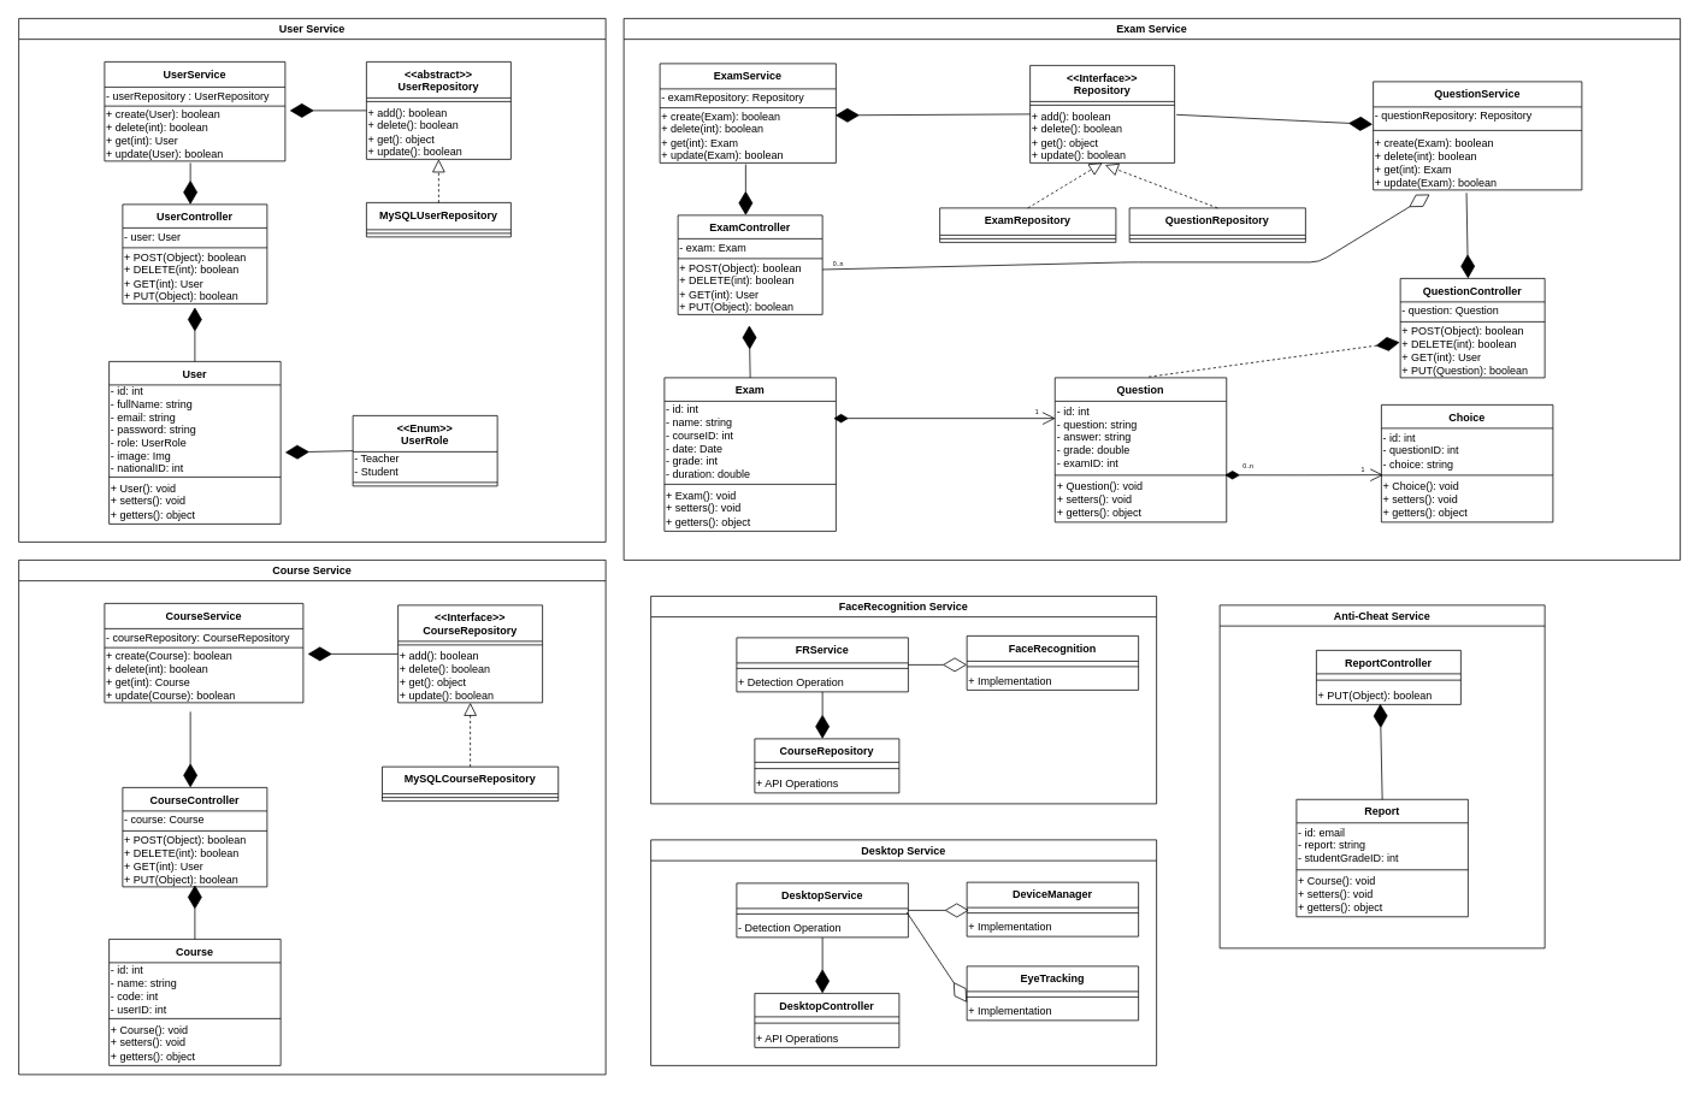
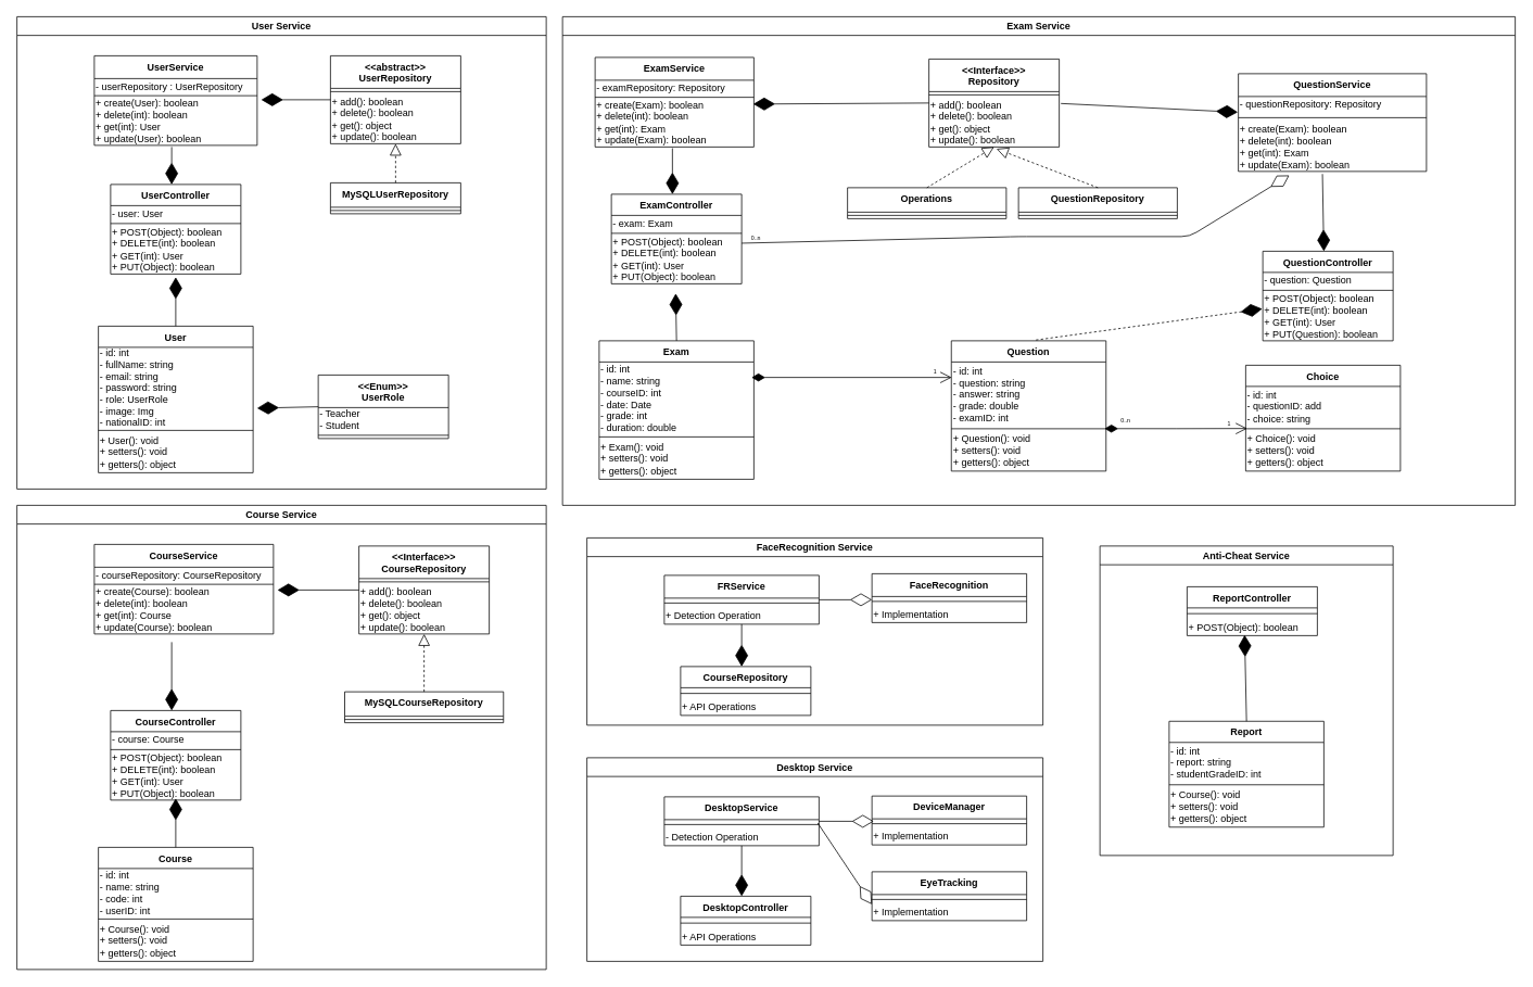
- <mxCell id="104" value="ExamRepository" style="swimlane;fontStyle=1;align=center;verticalAlign=top;childLayout=stackLayout;horizontal=1;startSize=30;horizontalStack=0;resizeParent=1;resizeParentMax=0;resizeLast=0;collapsible=1;marginBottom=0;" parent="87" vertex="1"><mxGeometry x="350" y="210" width="195" height="38" as="geometry" /></mxCell>
+ <mxCell id="104" value="Operations" style="swimlane;fontStyle=1;align=center;verticalAlign=top;childLayout=stackLayout;horizontal=1;startSize=30;horizontalStack=0;resizeParent=1;resizeParentMax=0;resizeLast=0;collapsible=1;marginBottom=0;" parent="87" vertex="1"><mxGeometry x="350" y="210" width="195" height="38" as="geometry" /></mxCell>
- <mxCell id="114" value="- id: int&lt;br&gt;- questionID: int&lt;br&gt;- choice: string" style="text;html=1;align=left;verticalAlign=middle;resizable=0;points=[];autosize=1;" parent="113" vertex="1"><mxGeometry y="26" width="190" height="50" as="geometry" /></mxCell>
+ <mxCell id="114" value="- id: int&lt;br&gt;- questionID: add&lt;br&gt;- choice: string" style="text;html=1;align=left;verticalAlign=middle;resizable=0;points=[];autosize=1;" parent="113" vertex="1"><mxGeometry y="26" width="190" height="50" as="geometry" /></mxCell>
- <mxCell id="57" value="+ PUT(Object): boolean&lt;br&gt;" style="text;html=1;align=left;verticalAlign=middle;resizable=0;points=[];autosize=1;" parent="55" vertex="1"><mxGeometry y="40" width="160" height="20" as="geometry" /></mxCell>
+ <mxCell id="57" value="+ POST(Object): boolean&lt;br&gt;" style="text;html=1;align=left;verticalAlign=middle;resizable=0;points=[];autosize=1;" parent="55" vertex="1"><mxGeometry y="40" width="160" height="20" as="geometry" /></mxCell>
- <mxCell id="52" value="- id: email&lt;br&gt;- report: string&lt;br&gt;- studentGradeID: int" style="text;html=1;align=left;verticalAlign=middle;resizable=0;points=[];autosize=1;" parent="51" vertex="1"><mxGeometry y="26" width="190" height="50" as="geometry" /></mxCell>
+ <mxCell id="52" value="- id: int&lt;br&gt;- report: string&lt;br&gt;- studentGradeID: int" style="text;html=1;align=left;verticalAlign=middle;resizable=0;points=[];autosize=1;" parent="51" vertex="1"><mxGeometry y="26" width="190" height="50" as="geometry" /></mxCell>
